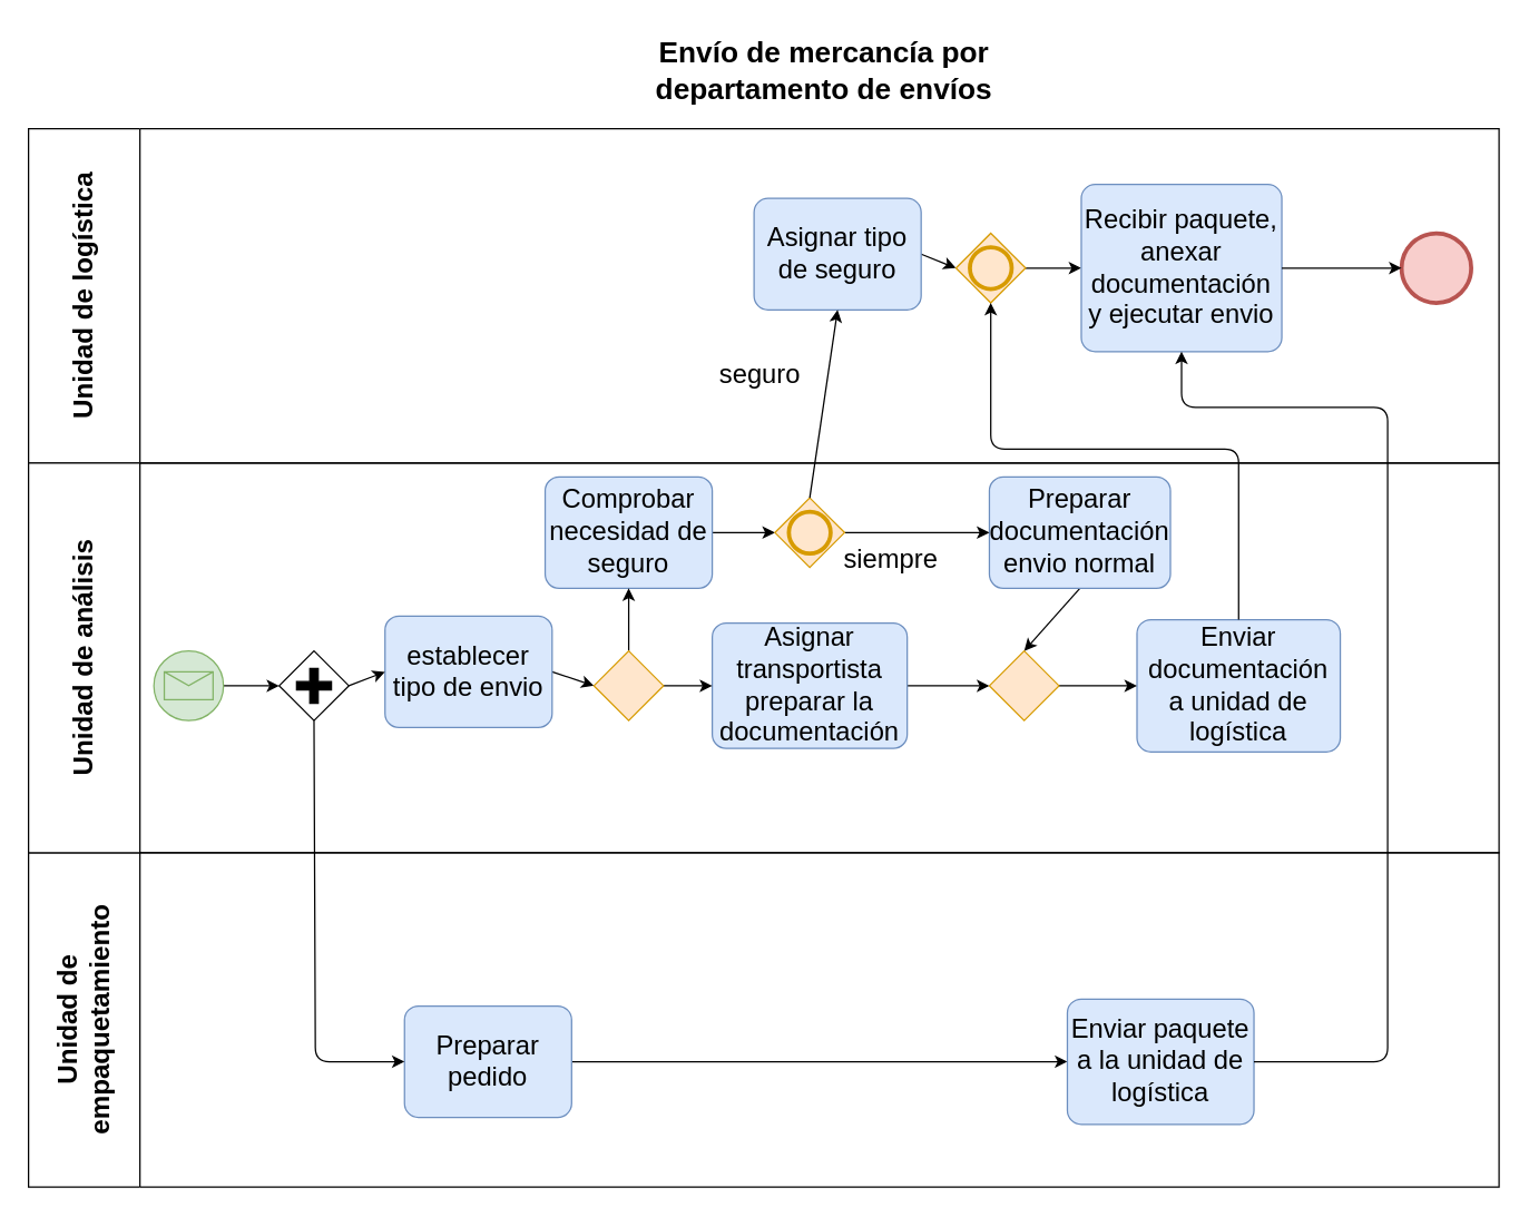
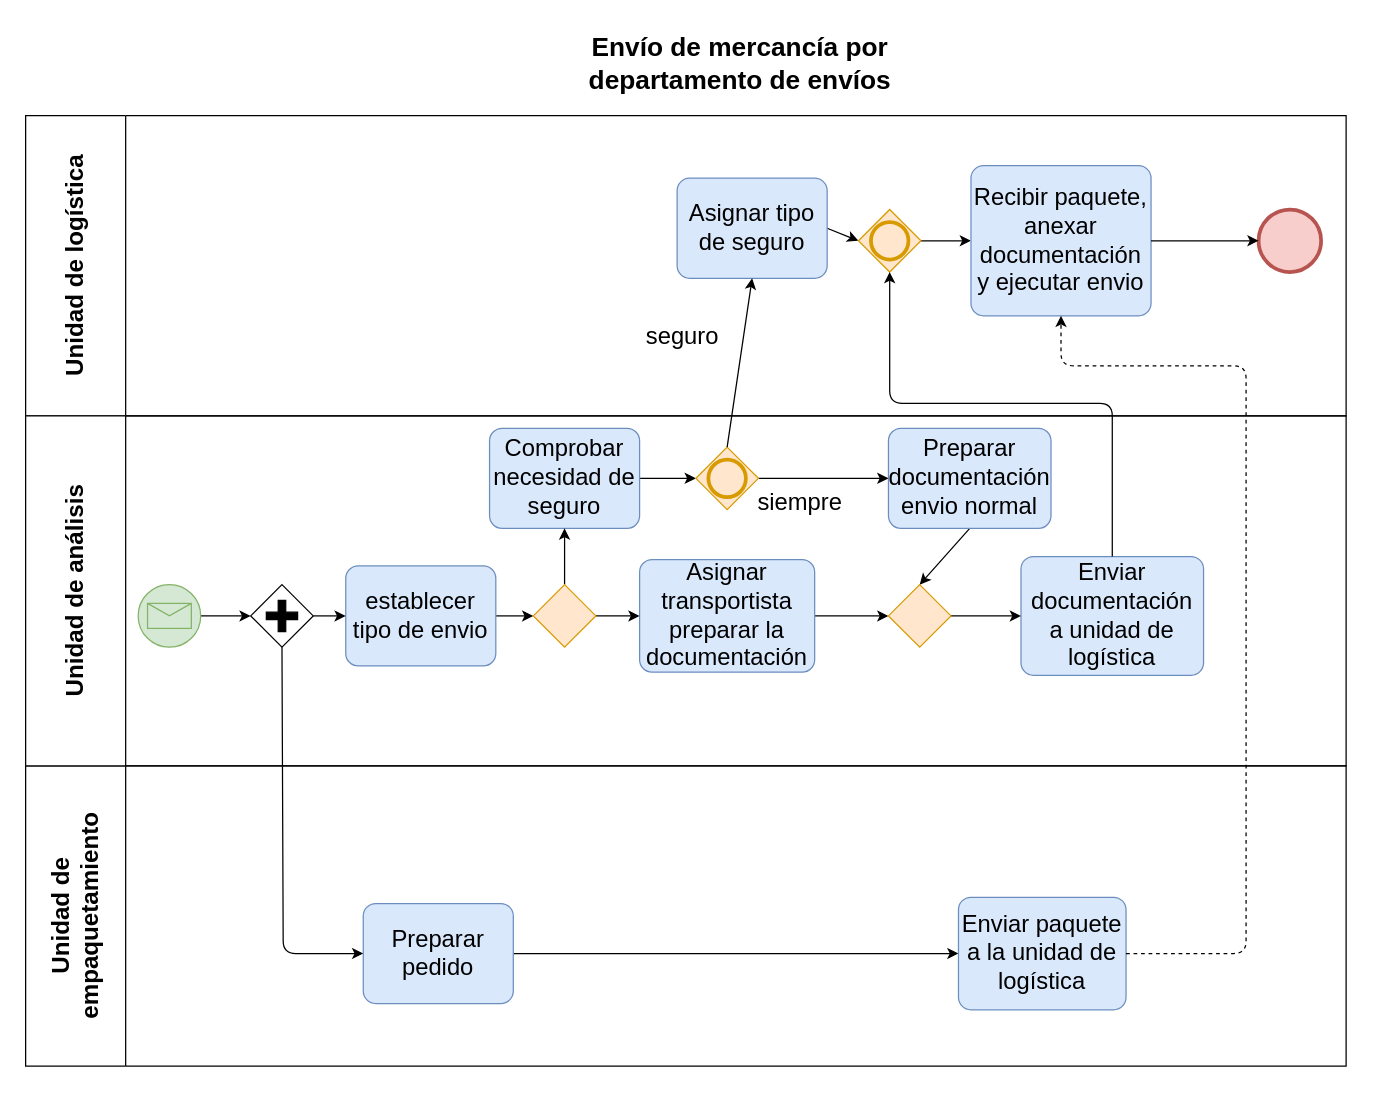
- <mxCell id="16" value="establecer tipo de envio" style="points=[[0.25,0,0],[0.5,0,0],[0.75,0,0],[1,0.25,0],[1,0.5,0],[1,0.75,0],[0.75,1,0],[0.5,1,0],[0.25,1,0],[0,0.75,0],[0,0.5,0],[0,0.25,0]];shape=mxgraph.bpmn.task;whiteSpace=wrap;rectStyle=rounded;size=10;html=1;taskMarker=abstract;fontSize=19;fillColor=#dae8fc;strokeColor=#6c8ebf;" parent="14" vertex="1"><mxGeometry x="256" y="110" width="120" height="80" as="geometry" /></mxCell>
+ <mxCell id="16" value="establecer tipo de envio" style="points=[[0.25,0,0],[0.5,0,0],[0.75,0,0],[1,0.25,0],[1,0.5,0],[1,0.75,0],[0.75,1,0],[0.5,1,0],[0.25,1,0],[0,0.75,0],[0,0.5,0],[0,0.25,0]];shape=mxgraph.bpmn.task;whiteSpace=wrap;rectStyle=rounded;size=10;html=1;taskMarker=abstract;fontSize=19;fillColor=#dae8fc;strokeColor=#6c8ebf;" parent="14" vertex="1"><mxGeometry x="256" y="120" width="120" height="80" as="geometry" /></mxCell>
- <mxCell id="37" style="edgeStyle=none;html=1;exitX=1;exitY=0.5;exitDx=0;exitDy=0;exitPerimeter=0;fontSize=19;entryX=0.5;entryY=1;entryDx=0;entryDy=0;entryPerimeter=0;" parent="1" source="13" target="8" edge="1"><mxGeometry relative="1" as="geometry"><mxPoint x="1006" y="682" as="targetPoint" /><Array as="points"><mxPoint x="996" y="762" /><mxPoint x="996" y="292" /><mxPoint x="848" y="292" /></Array></mxGeometry></mxCell>
+ <mxCell id="37" style="edgeStyle=none;html=1;exitX=1;exitY=0.5;exitDx=0;exitDy=0;exitPerimeter=0;fontSize=19;entryX=0.5;entryY=1;entryDx=0;entryDy=0;entryPerimeter=0;dashed=1;" parent="1" source="13" target="8" edge="1"><mxGeometry relative="1" as="geometry"><mxPoint x="1006" y="682" as="targetPoint" /><Array as="points"><mxPoint x="996" y="762" /><mxPoint x="996" y="292" /><mxPoint x="848" y="292" /></Array></mxGeometry></mxCell>
